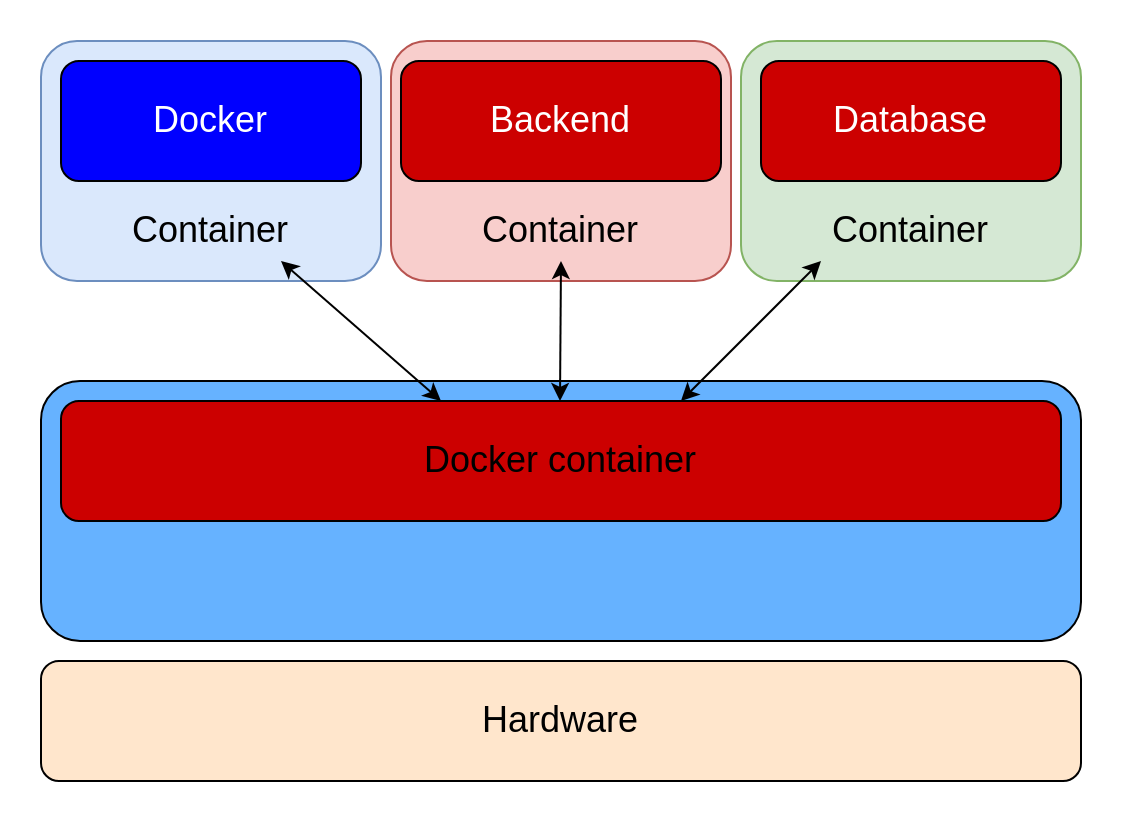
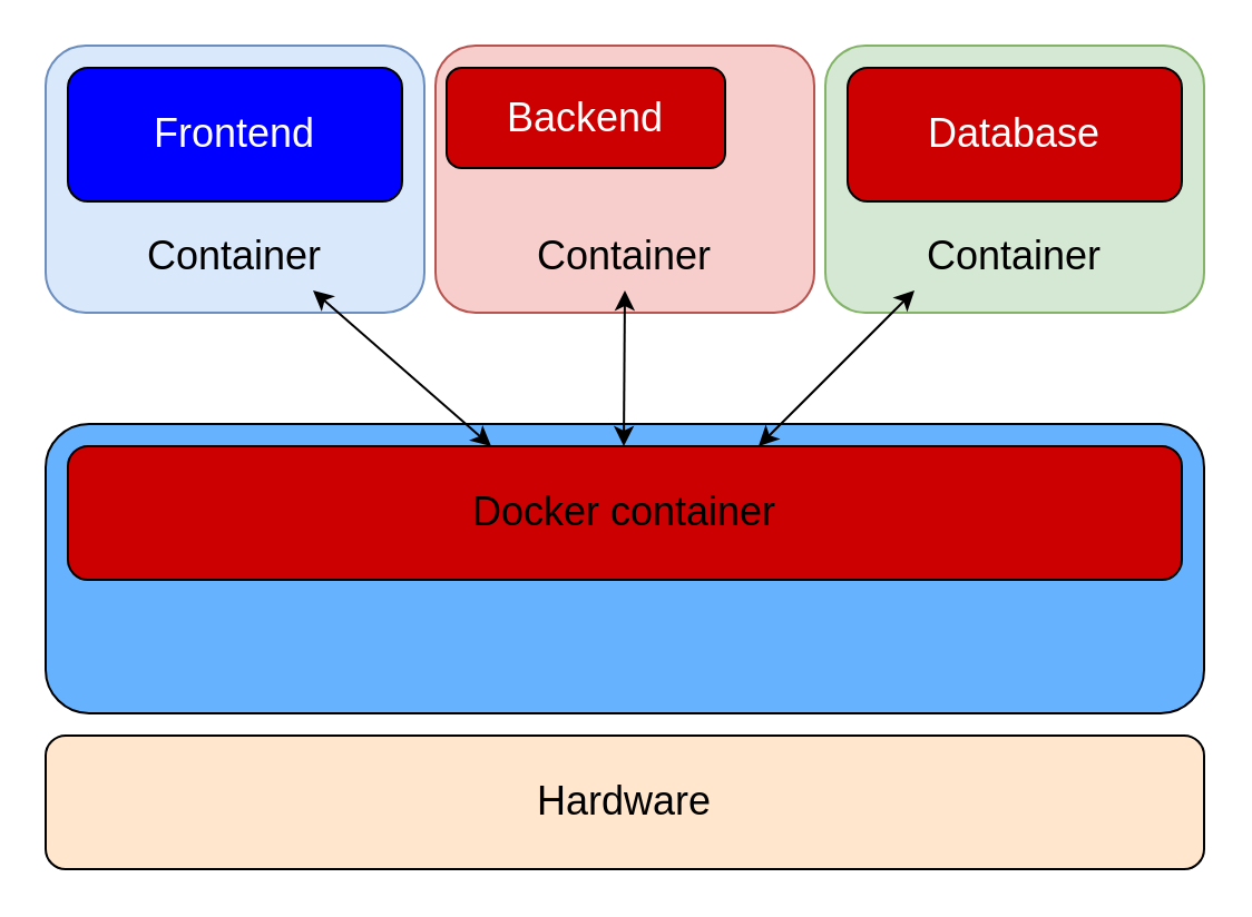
- <mxCell id="10" value="&lt;font color=&quot;#ffffff&quot;&gt;Docker&lt;/font&gt;" style="rounded=1;whiteSpace=wrap;html=1;fontSize=18;fillColor=#0000FF;" vertex="1" parent="1"><mxGeometry x="30" y="30" width="150" height="60" as="geometry" /></mxCell>
+ <mxCell id="10" value="&lt;font color=&quot;#ffffff&quot;&gt;Frontend&lt;/font&gt;" style="rounded=1;whiteSpace=wrap;html=1;fontSize=18;fillColor=#0000FF;" vertex="1" parent="1"><mxGeometry x="30" y="30" width="150" height="60" as="geometry" /></mxCell>
- <mxCell id="11" value="&lt;font color=&quot;#ffffff&quot;&gt;Backend&lt;/font&gt;" style="rounded=1;whiteSpace=wrap;html=1;fontSize=18;fillColor=#CC0000;" vertex="1" parent="1"><mxGeometry x="200" y="30" width="160" height="60" as="geometry" /></mxCell>
+ <mxCell id="11" value="&lt;font color=&quot;#ffffff&quot;&gt;Backend&lt;/font&gt;" style="rounded=1;whiteSpace=wrap;html=1;fontSize=18;fillColor=#CC0000;" vertex="1" parent="1"><mxGeometry x="200" y="30" width="125" height="45" as="geometry" /></mxCell>
